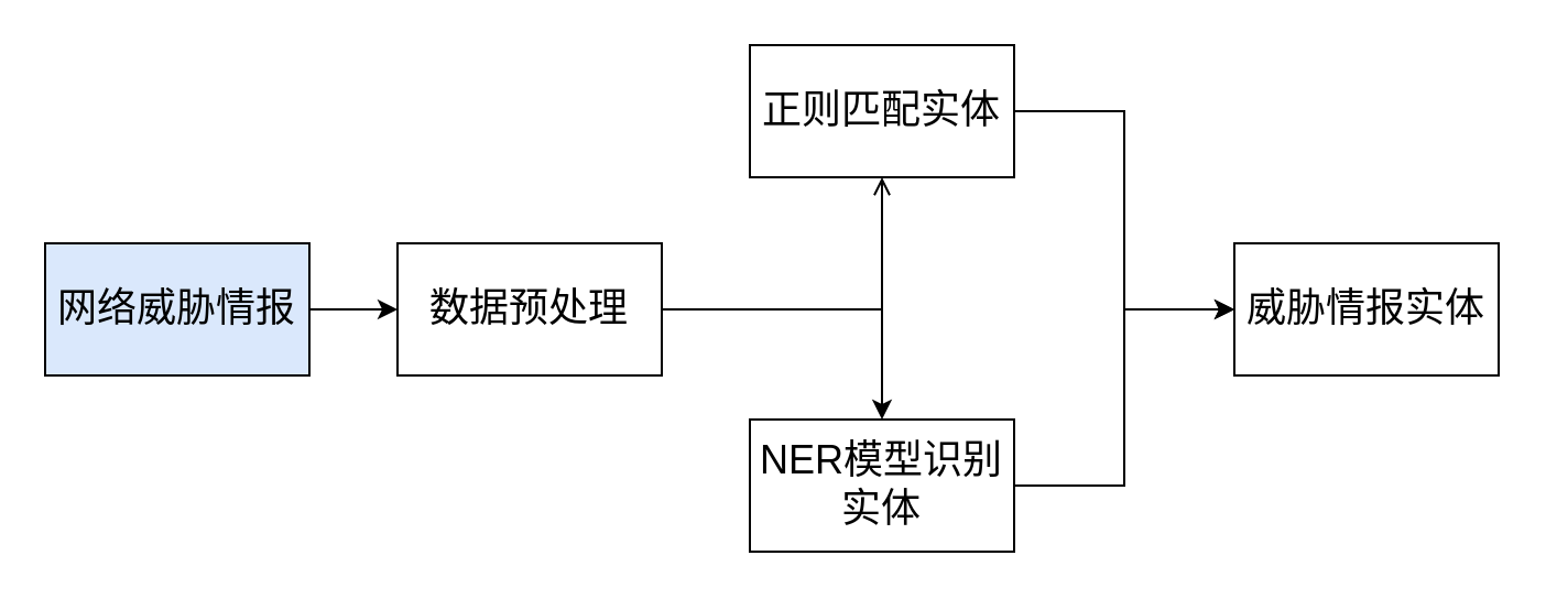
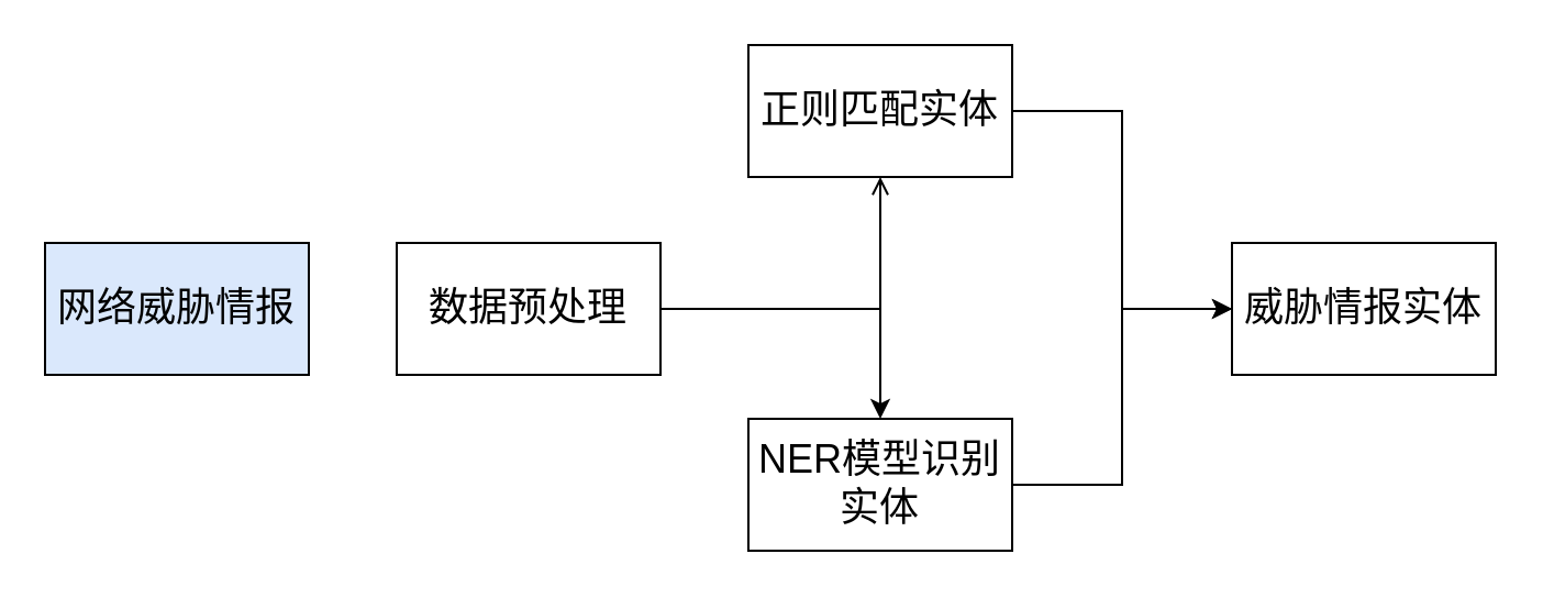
- <mxCell id="2" style="edgeStyle=orthogonalEdgeStyle;rounded=0;orthogonalLoop=1;jettySize=auto;html=1;exitX=1;exitY=0.5;exitDx=0;exitDy=0;fontSize=18;" edge="1" parent="1" source="3" target="6"><mxGeometry relative="1" as="geometry" /></mxCell>
